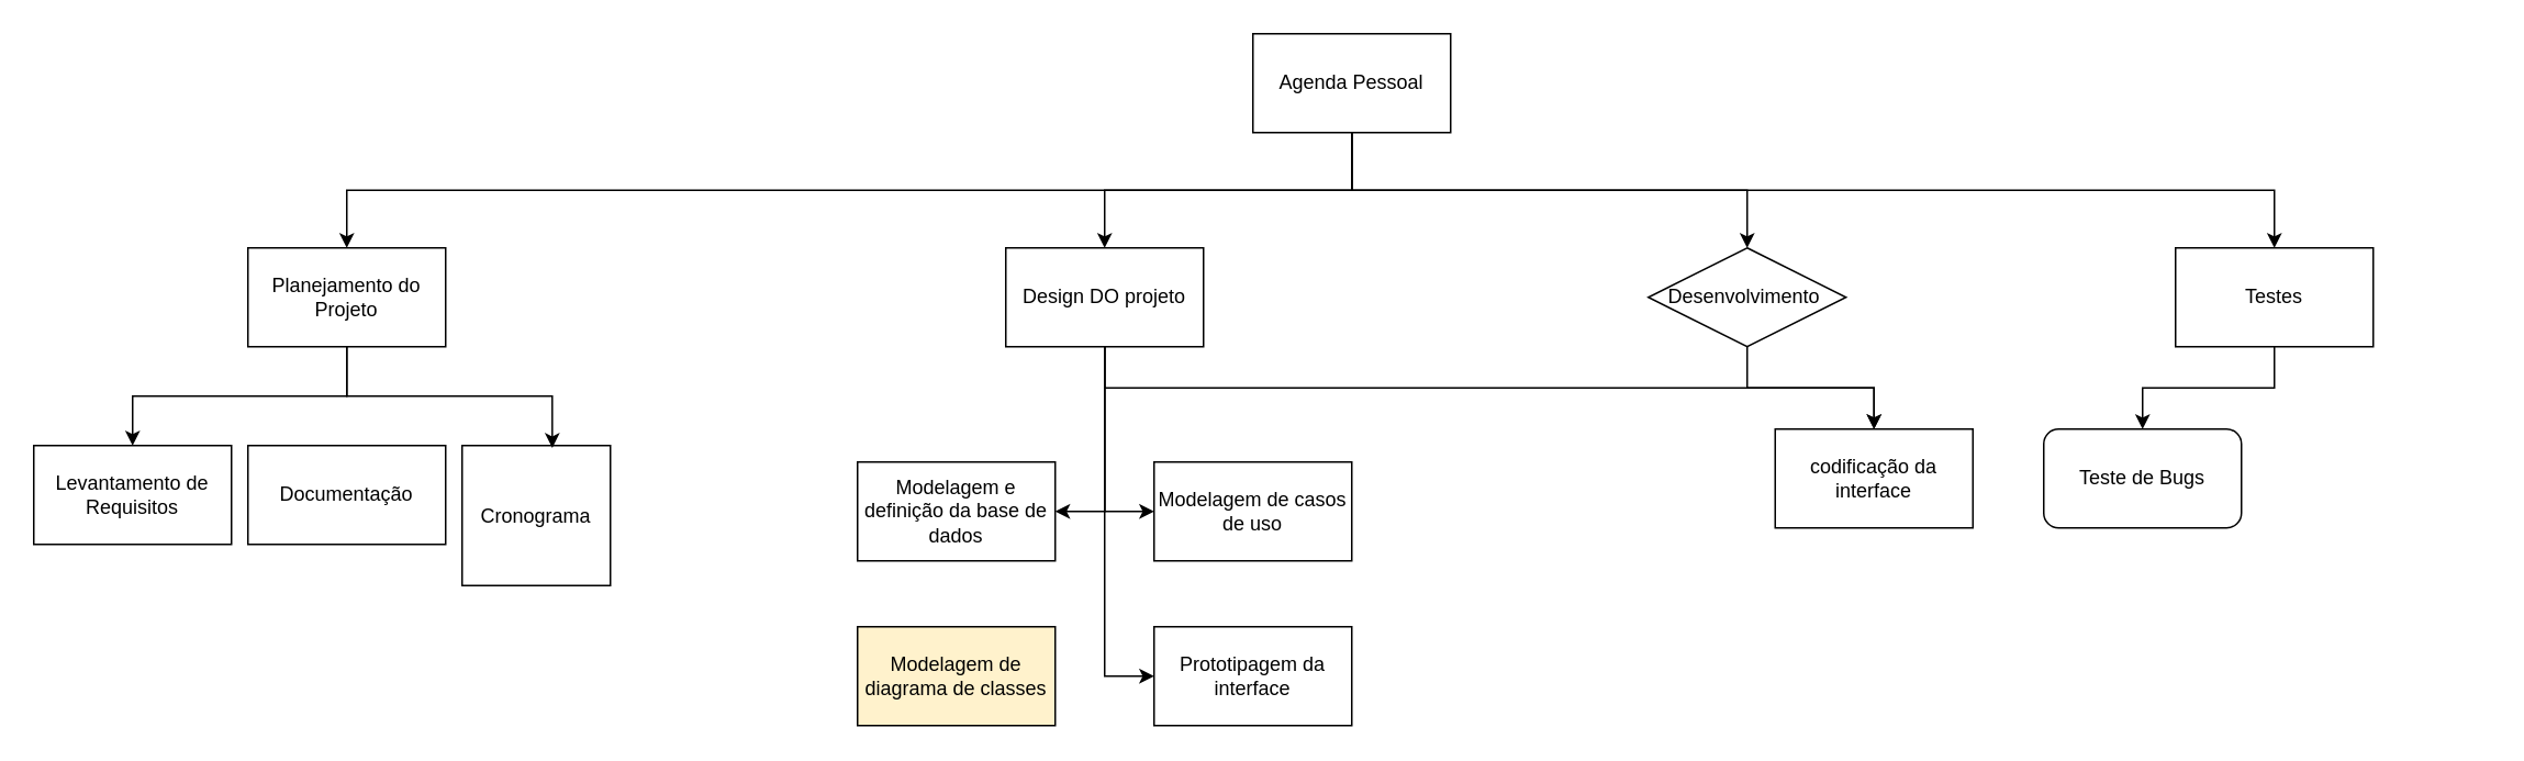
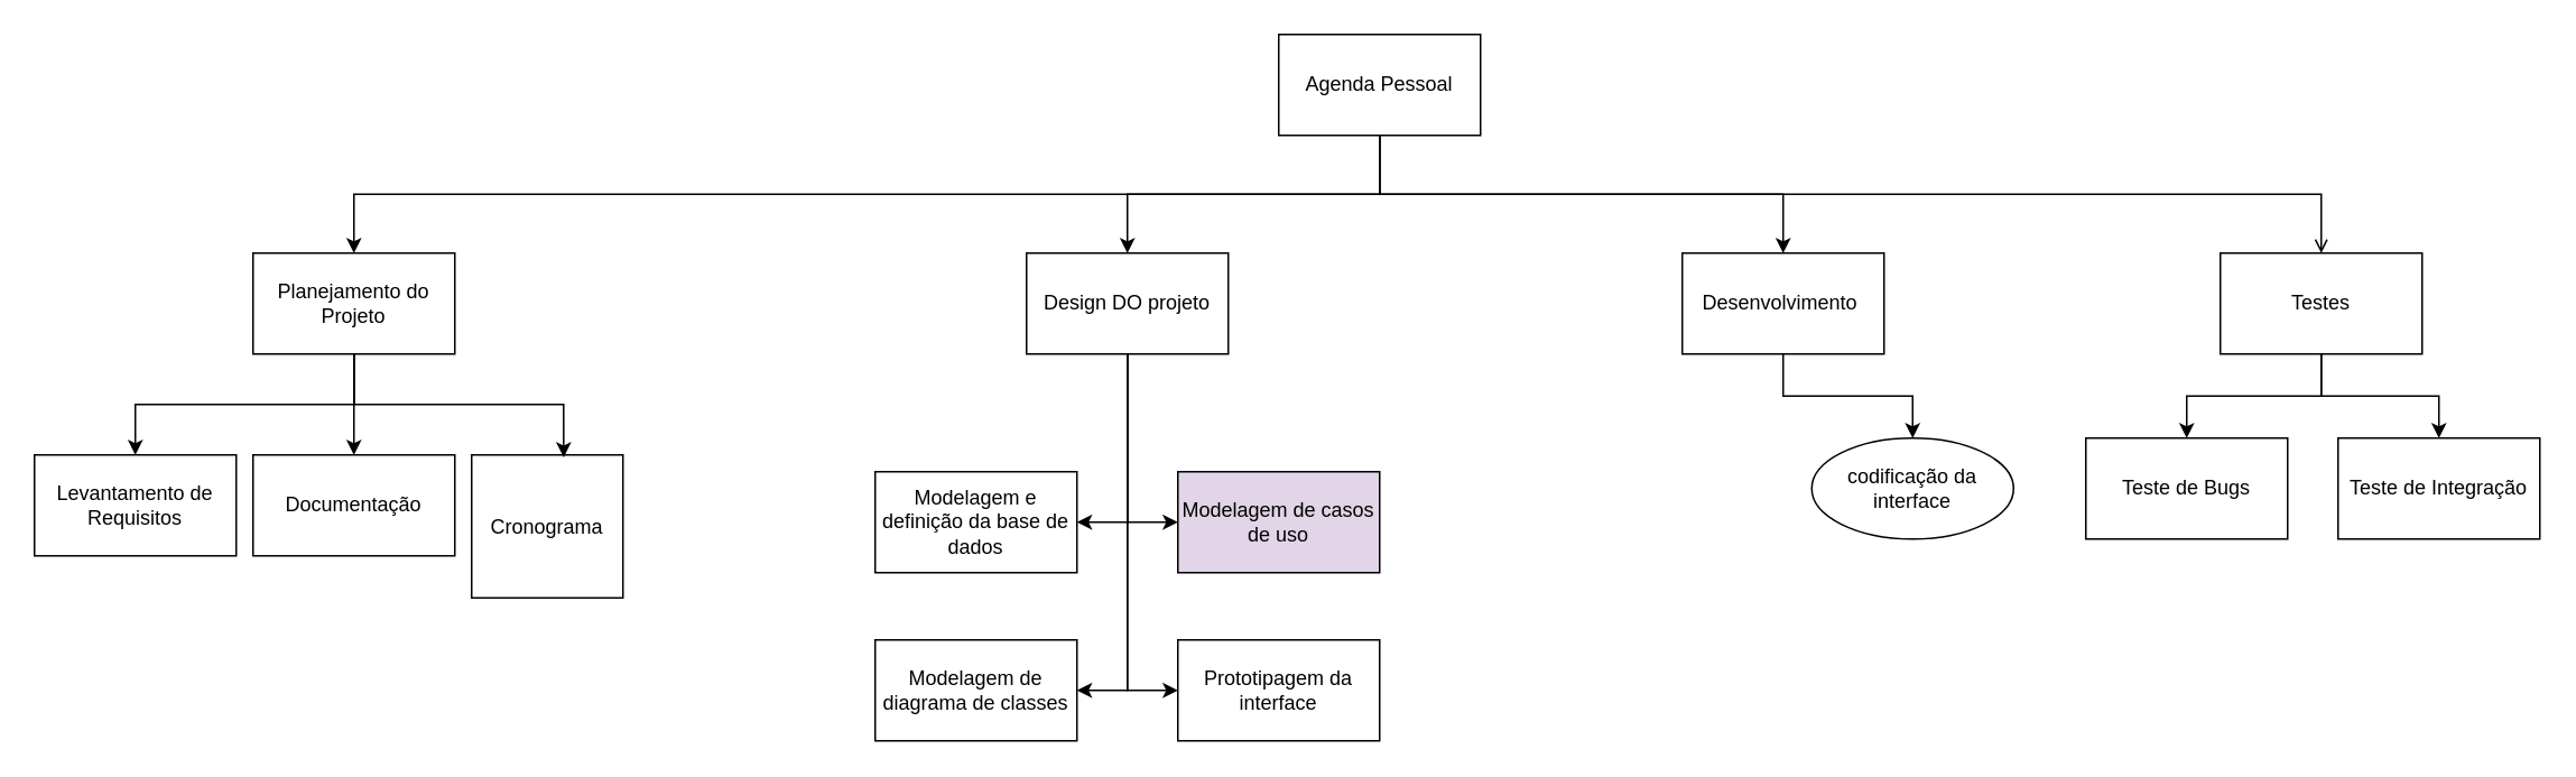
- <mxCell id="2" style="edgeStyle=orthogonalEdgeStyle;rounded=0;orthogonalLoop=1;jettySize=auto;html=1;exitX=0.5;exitY=1;exitDx=0;exitDy=0;entryX=0.5;entryY=0;entryDx=0;entryDy=0;" edge="1" parent="1" source="6" target="19"><mxGeometry relative="1" as="geometry" /></mxCell>
+ <mxCell id="2" style="edgeStyle=orthogonalEdgeStyle;rounded=0;orthogonalLoop=1;jettySize=auto;html=1;exitX=0.5;exitY=1;exitDx=0;exitDy=0;entryX=0.5;entryY=0;entryDx=0;entryDy=0;endArrow=open;" edge="1" parent="1" source="6" target="19"><mxGeometry relative="1" as="geometry" /></mxCell>
- <mxCell id="16" value="Desenvolvimento&amp;nbsp;" style="rhombus;whiteSpace=wrap;html=1;" vertex="1" parent="1"><mxGeometry x="1000" y="150" width="120" height="60" as="geometry" /></mxCell>
+ <mxCell id="16" value="Desenvolvimento&amp;nbsp;" style="rounded=0;whiteSpace=wrap;html=1;" vertex="1" parent="1"><mxGeometry x="1000" y="150" width="120" height="60" as="geometry" /></mxCell>
- <mxCell id="12" style="edgeStyle=orthogonalEdgeStyle;rounded=0;orthogonalLoop=1;jettySize=auto;html=1;exitX=0.5;exitY=1;exitDx=0;exitDy=0;" edge="1" parent="1" source="14" target="27"><mxGeometry relative="1" as="geometry" /></mxCell>
+ <mxCell id="12" style="edgeStyle=orthogonalEdgeStyle;rounded=0;orthogonalLoop=1;jettySize=auto;html=1;exitX=0.5;exitY=1;exitDx=0;exitDy=0;entryX=1;entryY=0.5;entryDx=0;entryDy=0;" edge="1" parent="1" source="14" target="24"><mxGeometry relative="1" as="geometry" /></mxCell>
+ <mxCell id="18" style="edgeStyle=orthogonalEdgeStyle;rounded=0;orthogonalLoop=1;jettySize=auto;html=1;exitX=0.5;exitY=1;exitDx=0;exitDy=0;entryX=0.5;entryY=0;entryDx=0;entryDy=0;" edge="1" parent="1" source="19" target="29"><mxGeometry relative="1" as="geometry" /></mxCell>
+ <mxCell id="8" style="edgeStyle=orthogonalEdgeStyle;rounded=0;orthogonalLoop=1;jettySize=auto;html=1;exitX=0.5;exitY=1;exitDx=0;exitDy=0;entryX=0.5;entryY=0;entryDx=0;entryDy=0;" edge="1" parent="1" source="9" target="21"><mxGeometry relative="1" as="geometry" /></mxCell>
- <mxCell id="27" value="codificação da interface" style="rounded=0;whiteSpace=wrap;html=1;" vertex="1" parent="1"><mxGeometry x="1077" y="260" width="120" height="60" as="geometry" /></mxCell>
+ <mxCell id="27" value="codificação da interface" style="ellipse;whiteSpace=wrap;html=1;" vertex="1" parent="1"><mxGeometry x="1077" y="260" width="120" height="60" as="geometry" /></mxCell>
- <mxCell id="28" value="Teste de Bugs" style="whiteSpace=wrap;html=1;rounded=1;" vertex="1" parent="1"><mxGeometry x="1240" y="260" width="120" height="60" as="geometry" /></mxCell>
+ <mxCell id="28" value="Teste de Bugs" style="rounded=0;whiteSpace=wrap;html=1;" vertex="1" parent="1"><mxGeometry x="1240" y="260" width="120" height="60" as="geometry" /></mxCell>
+ <mxCell id="29" value="Teste de Integração" style="rounded=0;whiteSpace=wrap;html=1;" vertex="1" parent="1"><mxGeometry x="1390" y="260" width="120" height="60" as="geometry" /></mxCell>
- <mxCell id="23" value="Modelagem de casos de uso" style="rounded=0;whiteSpace=wrap;html=1;" vertex="1" parent="1"><mxGeometry x="700" y="280" width="120" height="60" as="geometry" /></mxCell>
+ <mxCell id="23" value="Modelagem de casos de uso" style="rounded=0;whiteSpace=wrap;html=1;fillColor=#e1d5e7;" vertex="1" parent="1"><mxGeometry x="700" y="280" width="120" height="60" as="geometry" /></mxCell>
- <mxCell id="24" value="Modelagem de diagrama de classes" style="rounded=0;whiteSpace=wrap;html=1;fillColor=#fff2cc;" vertex="1" parent="1"><mxGeometry x="520" y="380" width="120" height="60" as="geometry" /></mxCell>
+ <mxCell id="24" value="Modelagem de diagrama de classes" style="rounded=0;whiteSpace=wrap;html=1;" vertex="1" parent="1"><mxGeometry x="520" y="380" width="120" height="60" as="geometry" /></mxCell>
